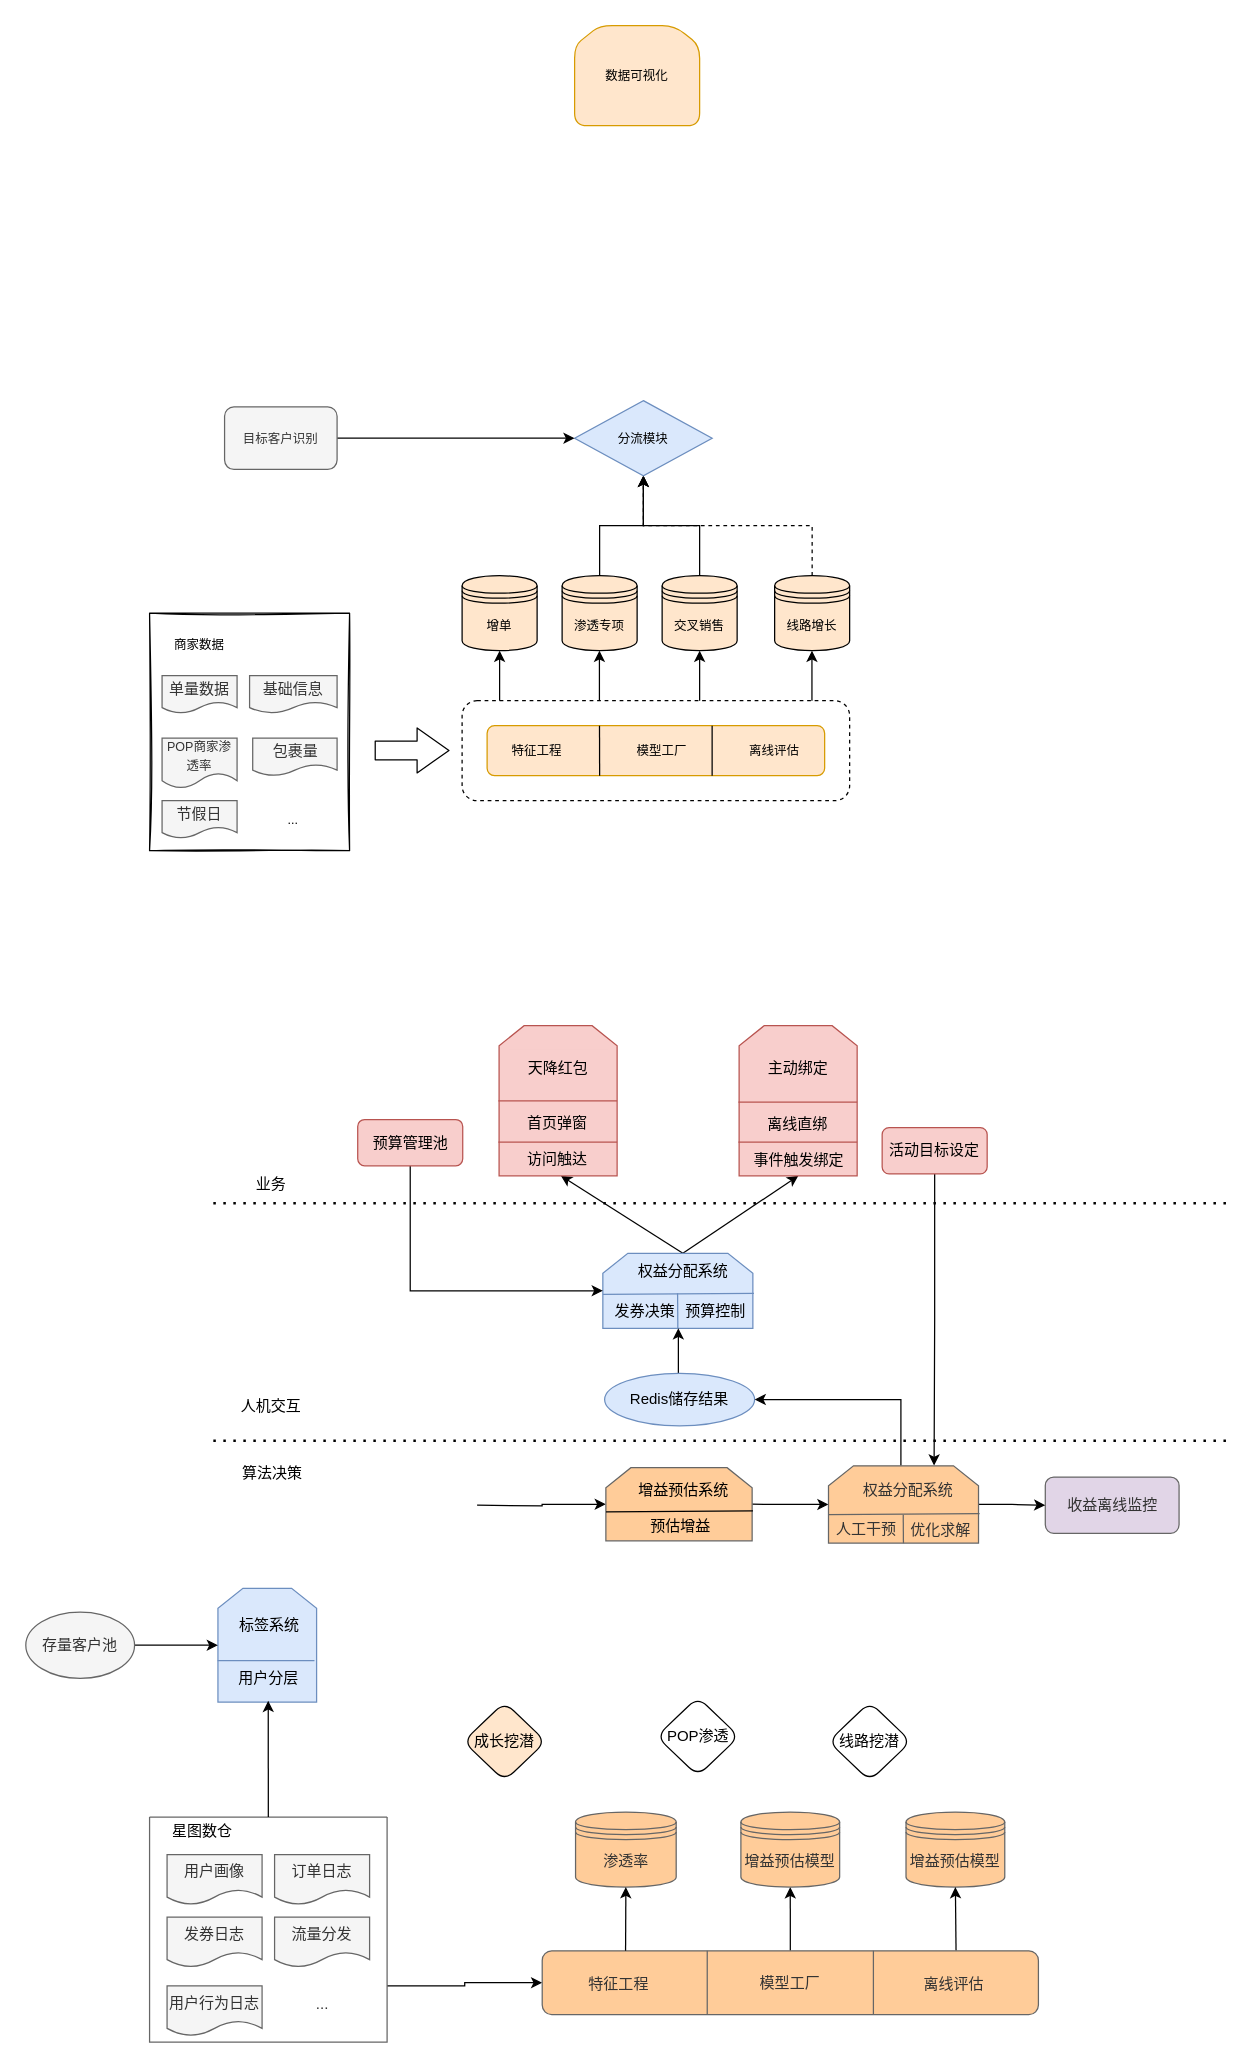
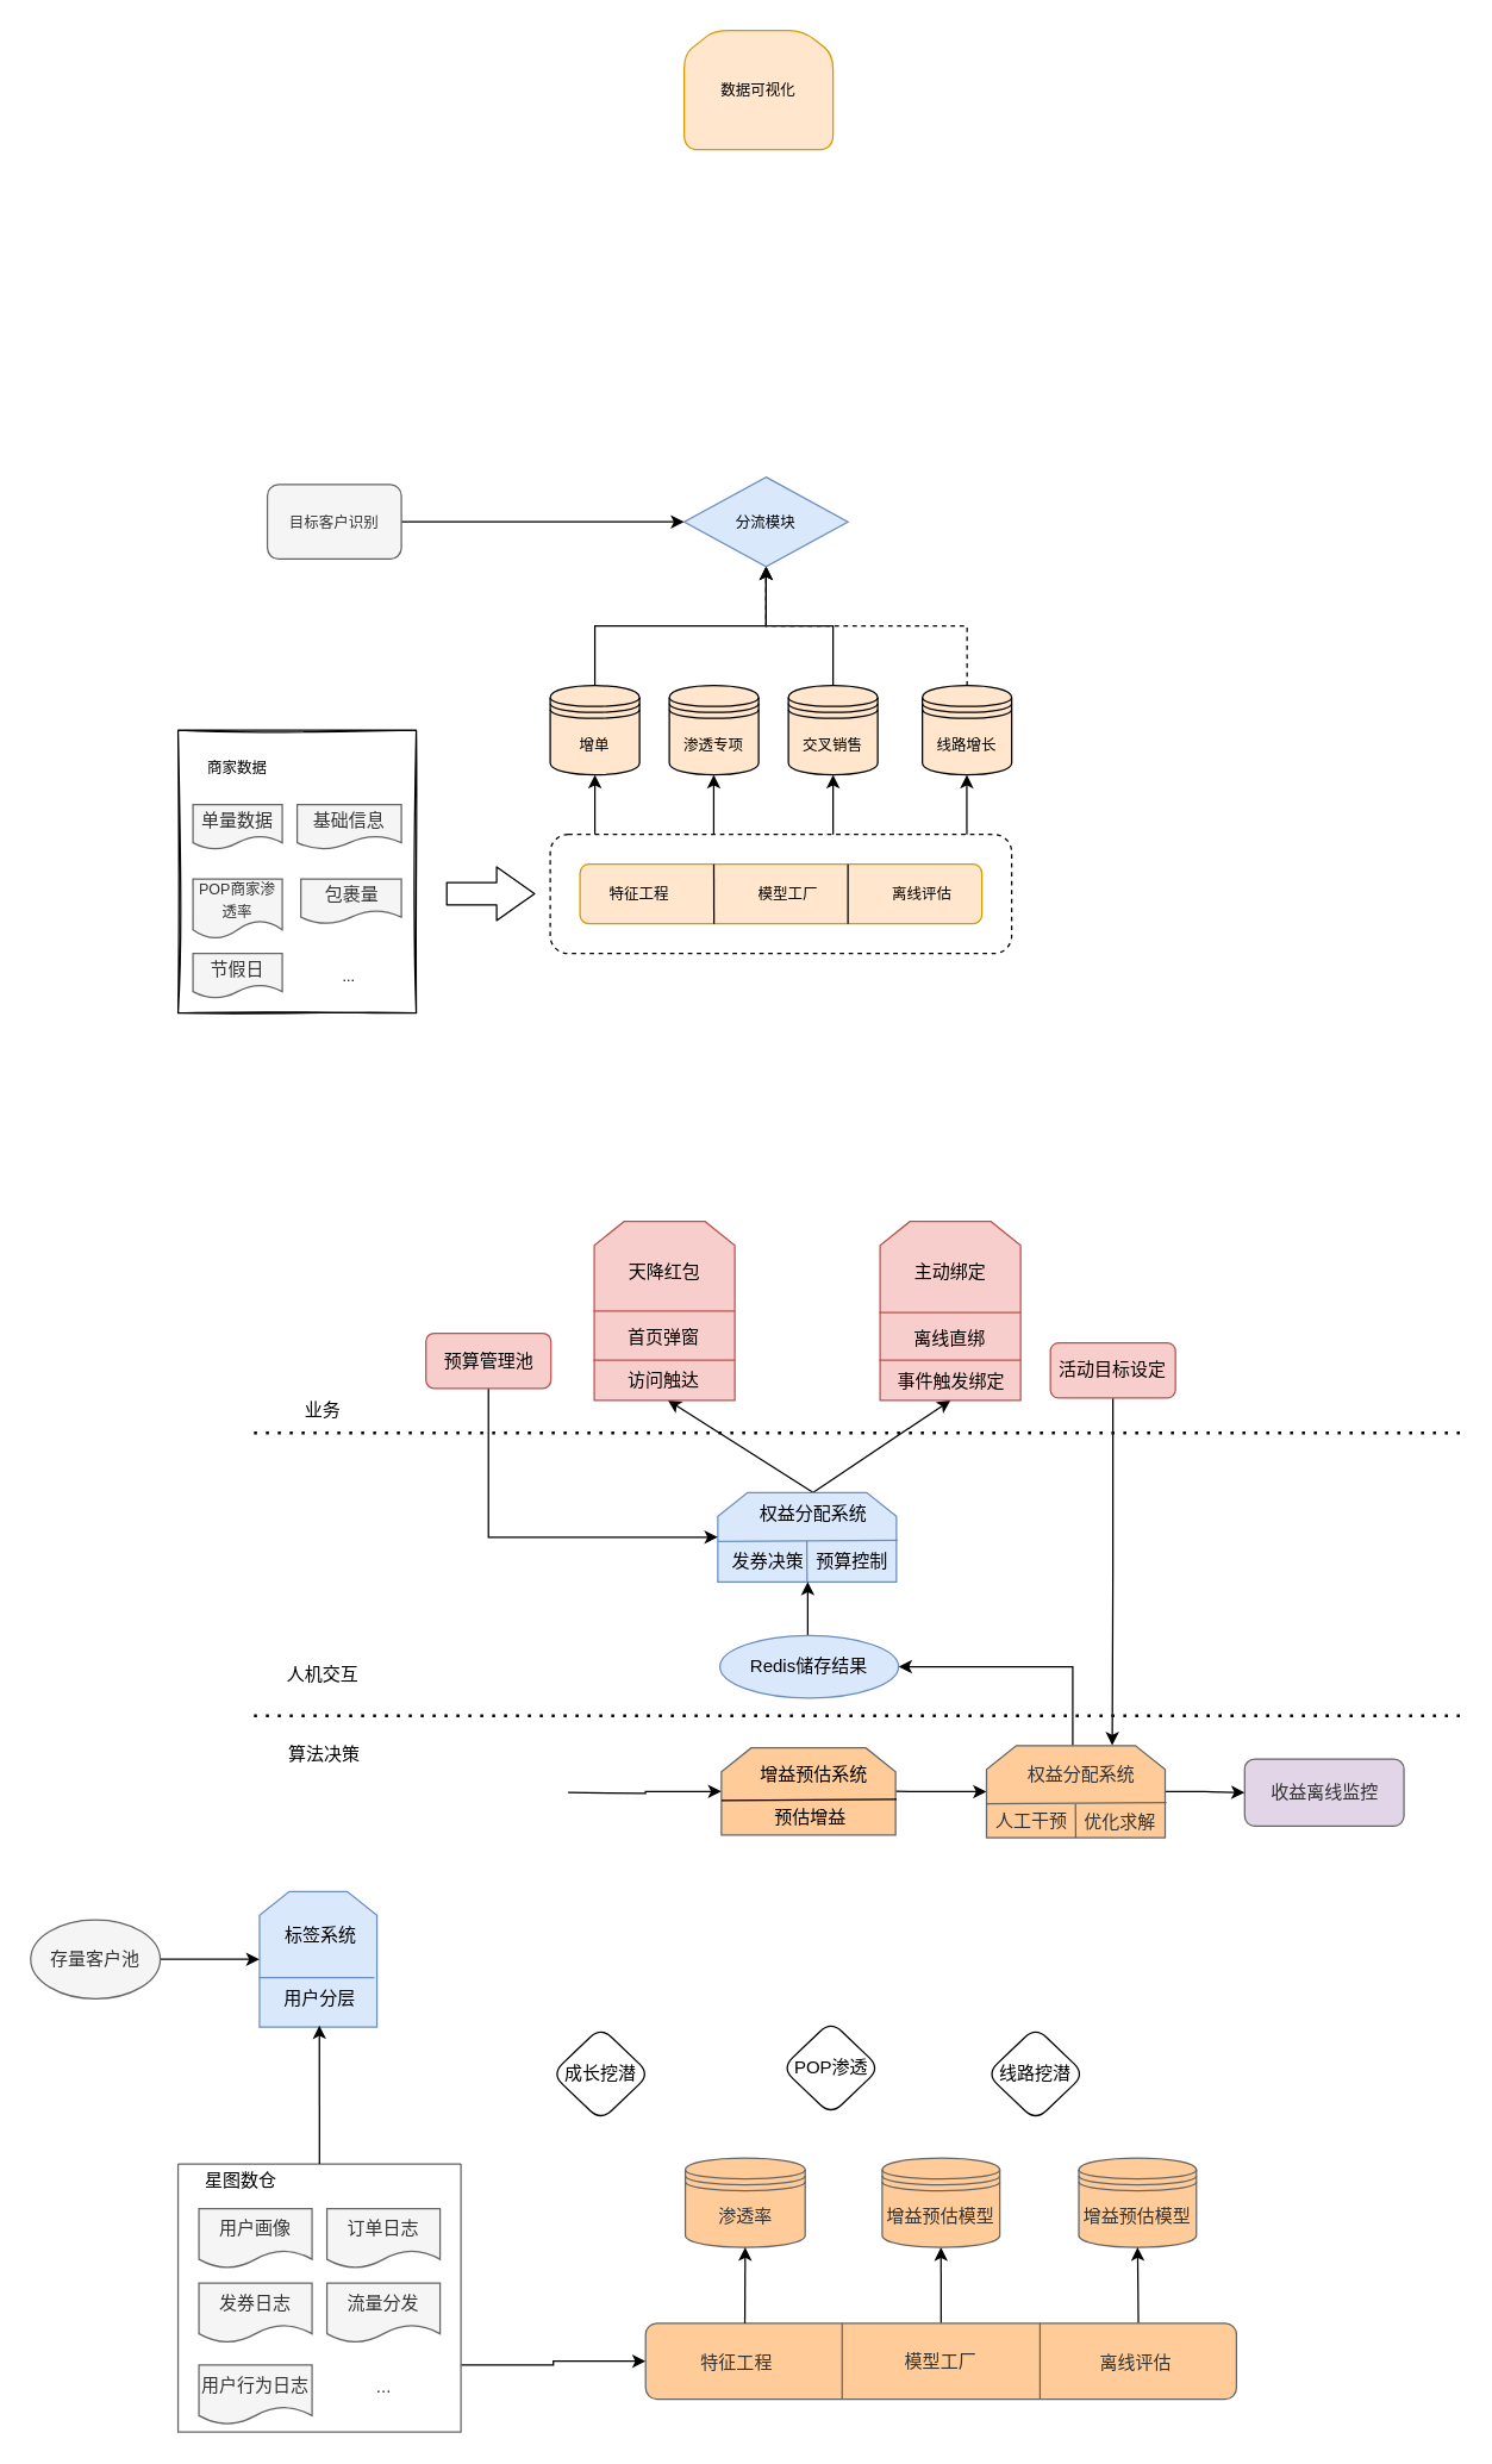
+ <mxCell id="18" style="edgeStyle=orthogonalEdgeStyle;rounded=0;orthogonalLoop=1;jettySize=auto;html=1;exitX=0.5;exitY=0;exitDx=0;exitDy=0;entryX=0.5;entryY=1;entryDx=0;entryDy=0;fontSize=10;" parent="1" source="19" target="26" edge="1"><mxGeometry relative="1" as="geometry" /></mxCell>
- <mxCell id="20" style="edgeStyle=orthogonalEdgeStyle;rounded=0;orthogonalLoop=1;jettySize=auto;html=1;exitX=0.5;exitY=0;exitDx=0;exitDy=0;fontSize=10;entryX=0.5;entryY=1;entryDx=0;entryDy=0;" parent="1" source="21" target="26" edge="1"><mxGeometry relative="1" as="geometry"><mxPoint x="519" y="380" as="targetPoint" /></mxGeometry></mxCell>
- <mxCell id="107" value="成长挖潜" style="rhombus;whiteSpace=wrap;html=1;rounded=1;fillColor=#ffe6cc;" vertex="1" parent="1"><mxGeometry x="370" y="1361" width="66" height="63" as="geometry" /></mxCell>
+ <mxCell id="107" value="成长挖潜" style="rhombus;whiteSpace=wrap;html=1;rounded=1;" vertex="1" parent="1"><mxGeometry x="370" y="1361" width="66" height="63" as="geometry" /></mxCell>
